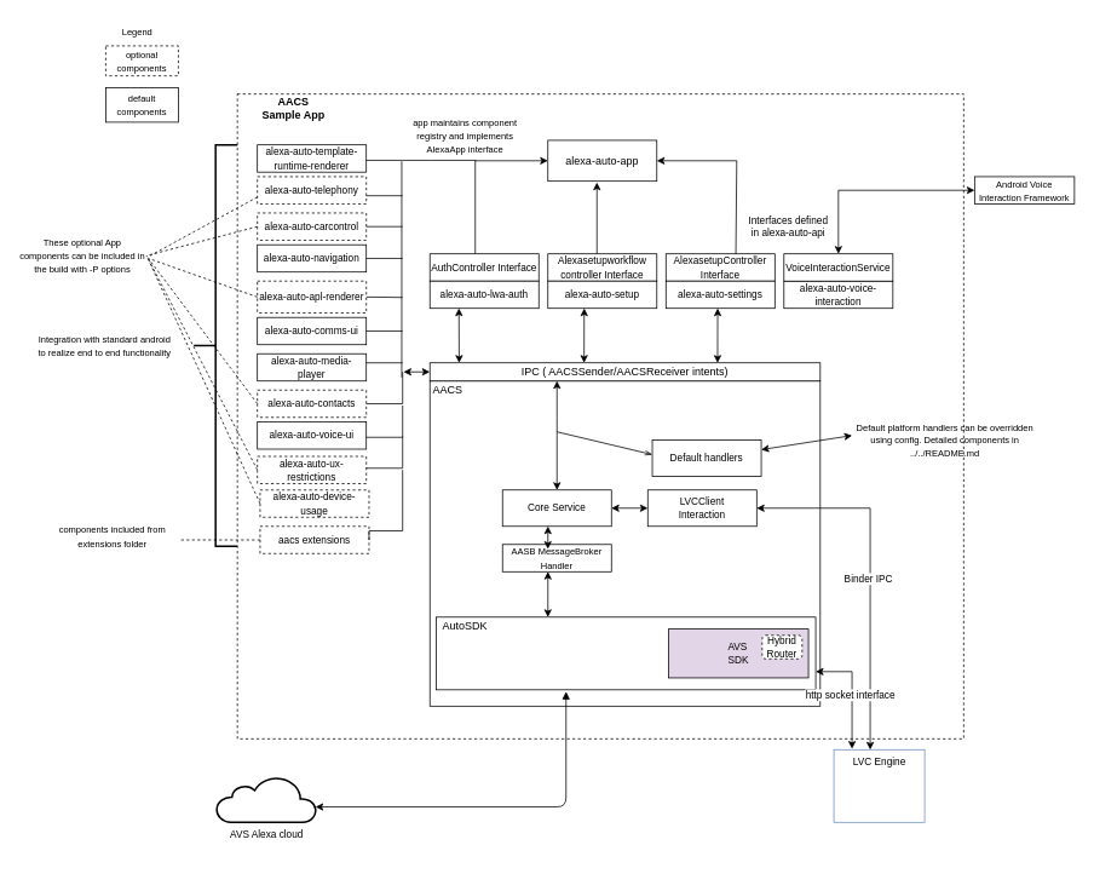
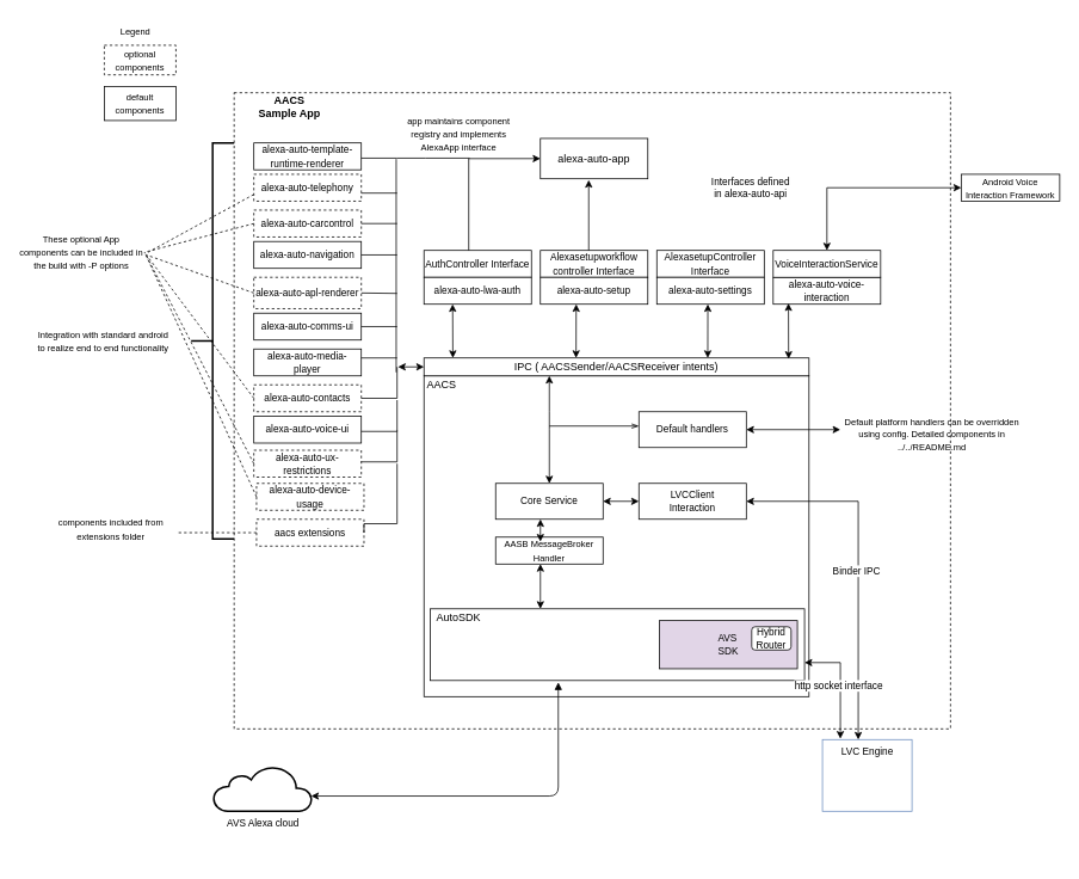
- <mxCell id="23" value="" style="edgeStyle=elbowEdgeStyle;elbow=horizontal;endArrow=classic;html=1;entryX=1;entryY=0.5;entryDx=0;entryDy=0;rounded=0;exitX=0.642;exitY=0;exitDx=0;exitDy=0;exitPerimeter=0;fontColor=#000000;" parent="1" source="18" target="16" edge="1"><mxGeometry width="50" height="50" relative="1" as="geometry"><mxPoint x="811" y="248" as="sourcePoint" /><mxPoint x="1333" y="169" as="targetPoint" /><Array as="points"><mxPoint x="811" y="199" /></Array></mxGeometry></mxCell>
- <mxCell id="69" value="Interfaces defined in alexa-auto-api" style="text;html=1;strokeColor=none;fillColor=none;align=center;verticalAlign=middle;whiteSpace=wrap;rounded=0;dashed=1;fontSize=11;fontColor=#000000;" parent="1" vertex="1"><mxGeometry x="823" y="234" width="90" height="30" as="geometry" /></mxCell>
+ <mxCell id="69" value="Interfaces defined in alexa-auto-api" style="text;html=1;strokeColor=none;fillColor=none;align=center;verticalAlign=middle;whiteSpace=wrap;rounded=0;dashed=1;fontSize=11;fontColor=#000000;" parent="1" vertex="1"><mxGeometry x="793" y="194" width="90" height="30" as="geometry" /></mxCell>
+ <mxCell id="61" value="" style="endArrow=classic;startArrow=classic;html=1;rounded=0;exitX=0.947;exitY=0.05;exitDx=0;exitDy=0;exitPerimeter=0;entryX=0.142;entryY=0.967;entryDx=0;entryDy=0;entryPerimeter=0;fontColor=#000000;" parent="1" source="17" target="24" edge="1"><mxGeometry width="50" height="50" relative="1" as="geometry"><mxPoint x="799.91" y="409" as="sourcePoint" /><mxPoint x="873" y="339" as="targetPoint" /><Array as="points" /></mxGeometry></mxCell>
- <mxCell id="46" value="&lt;font style=&quot;font-size: 11px&quot;&gt;Default handlers&lt;/font&gt;" style="shape=ext;double=0;rounded=0;whiteSpace=wrap;html=1;strokeColor=#000000;fillColor=#FFFFFF;fontColor=#000000;" parent="1" vertex="1"><mxGeometry x="718" y="484" width="120" height="40" as="geometry" /></mxCell>
+ <mxCell id="46" value="&lt;font style=&quot;font-size: 11px&quot;&gt;Default handlers&lt;/font&gt;" style="shape=ext;double=0;rounded=0;whiteSpace=wrap;html=1;strokeColor=#000000;fillColor=#FFFFFF;fontColor=#000000;" parent="1" vertex="1"><mxGeometry x="713" y="459" width="120" height="40" as="geometry" /></mxCell>
- <mxCell id="42" value="&lt;font style=&quot;font-size: 11px&quot;&gt;Hybrid Router&lt;/font&gt;" style="rounded=1;whiteSpace=wrap;html=1;fontColor=#000000;dashed=1;" parent="1" vertex="1"><mxGeometry x="839" y="699" width="44" height="26" as="geometry" /></mxCell>
+ <mxCell id="42" value="&lt;font style=&quot;font-size: 11px&quot;&gt;Hybrid Router&lt;/font&gt;" style="rounded=1;whiteSpace=wrap;html=1;fontColor=#000000;" parent="1" vertex="1"><mxGeometry x="839" y="699" width="44" height="26" as="geometry" /></mxCell>
